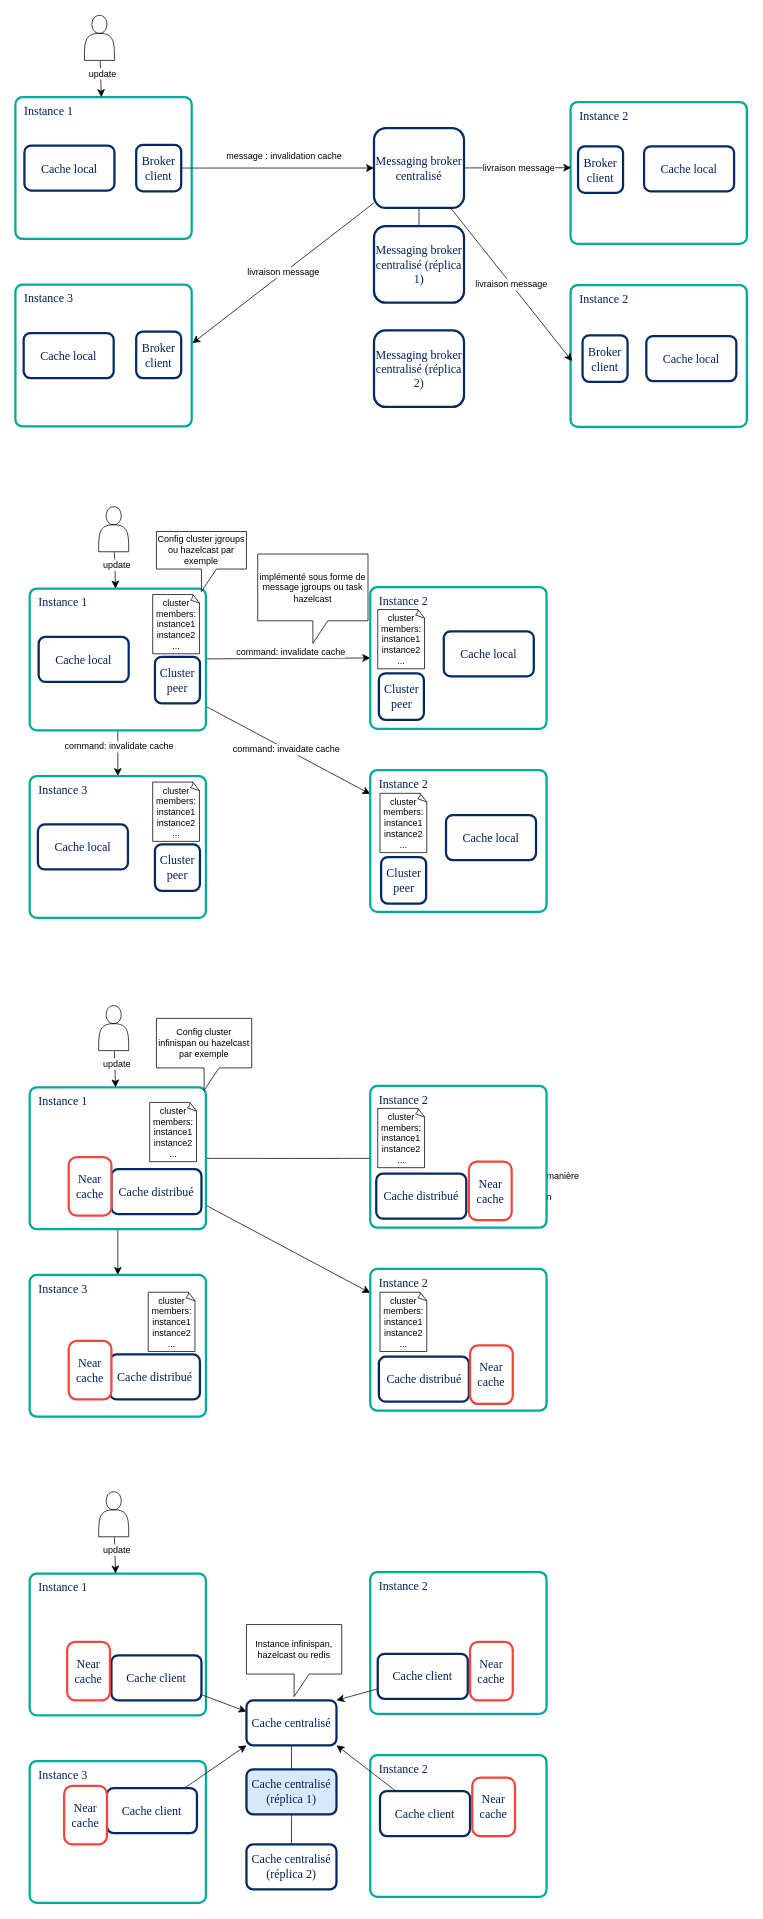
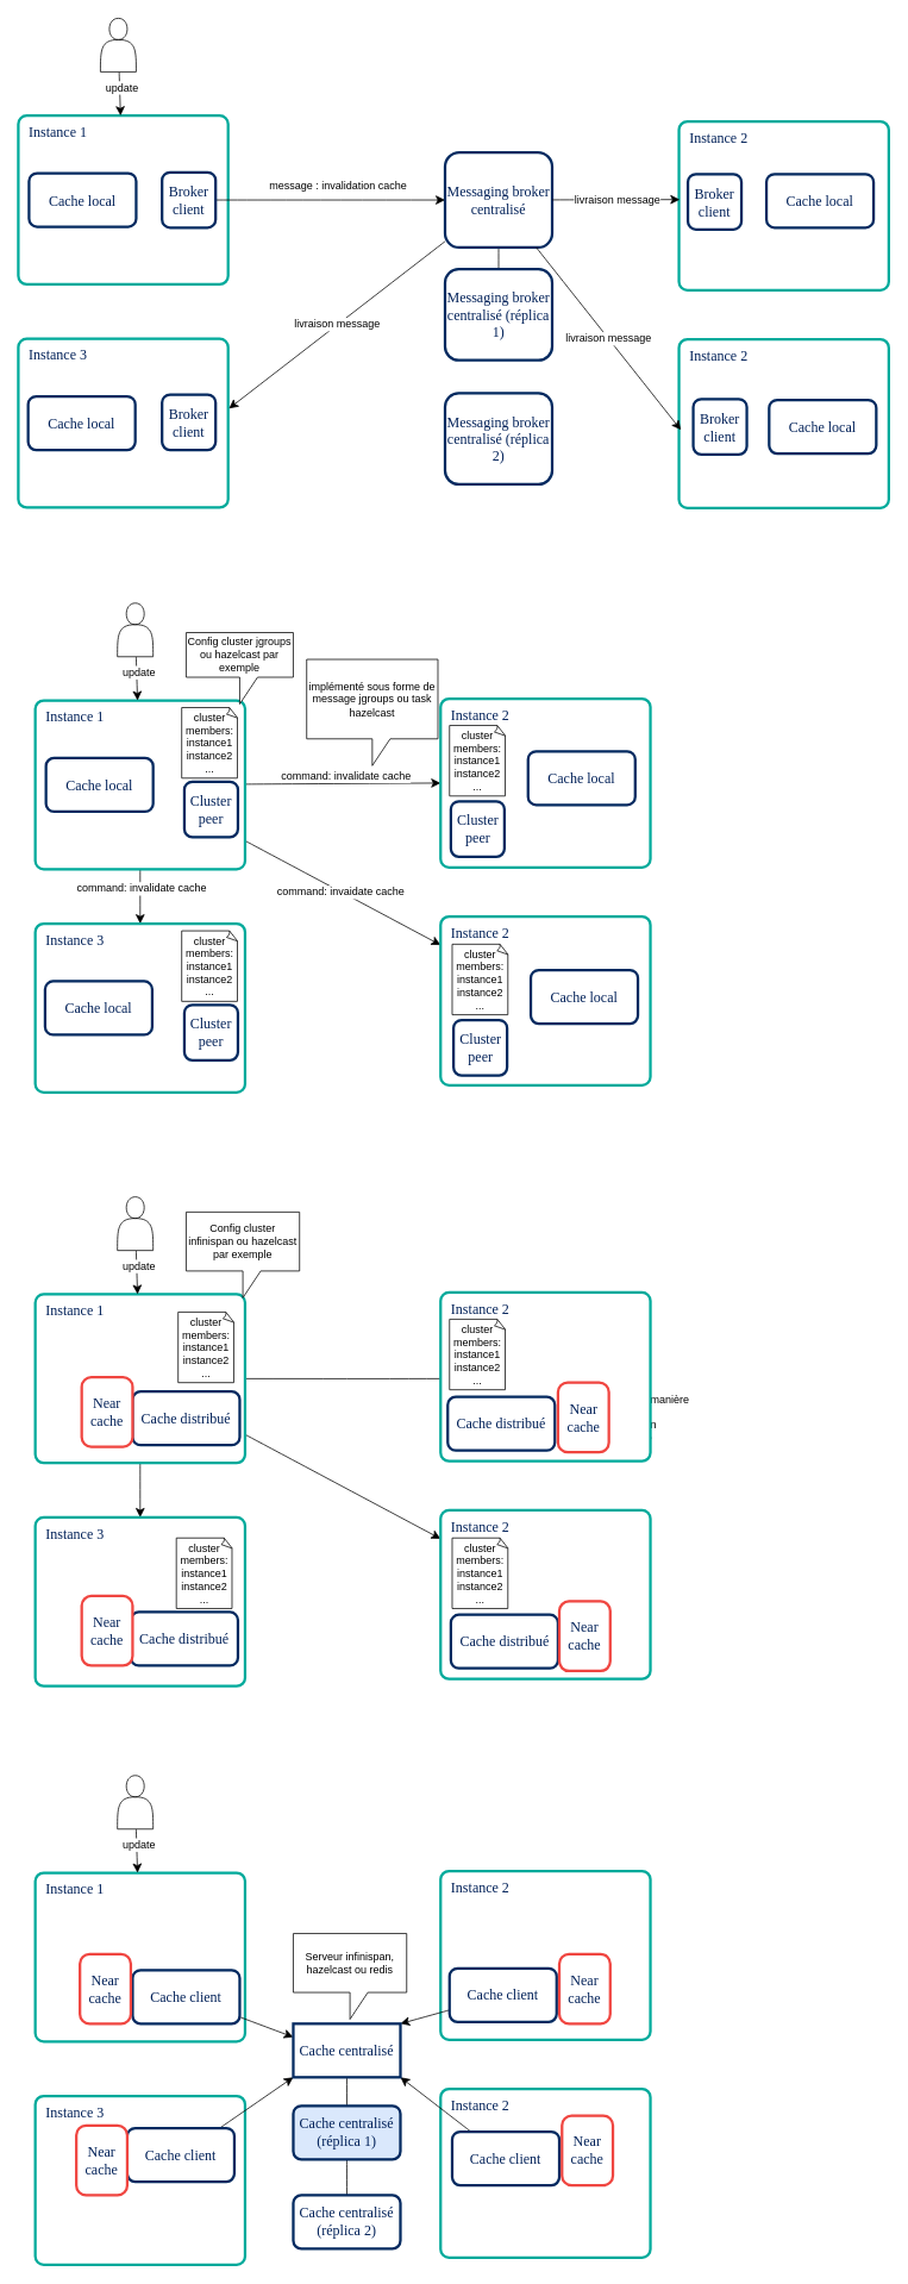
- <mxCell id="69" value="Instance infinispan, hazelcast ou redis" style="shape=callout;whiteSpace=wrap;html=1;perimeter=calloutPerimeter;" vertex="1" parent="1"><mxGeometry x="328" y="2165" width="127" height="96" as="geometry" /></mxCell>
+ <mxCell id="69" value="Serveur infinispan, hazelcast ou redis" style="shape=callout;whiteSpace=wrap;html=1;perimeter=calloutPerimeter;" vertex="1" parent="1"><mxGeometry x="328" y="2165" width="127" height="96" as="geometry" /></mxCell>
- <mxCell id="65" value="Cache centralisé" style="rounded=1;whiteSpace=wrap;html=1;strokeColor=#042a60;strokeWidth=3;arcSize=15;fontFamily=Poppins;fontSource=https%3A%2F%2Ffonts.googleapis.com%2Fcss%3Ffamily%3DPoppins;fontSize=16;fontColor=#002058;fontStyle=0;labelBackgroundColor=none;labelBorderColor=none;" vertex="1" parent="1"><mxGeometry x="328" y="2266" width="120" height="60" as="geometry" /></mxCell>
+ <mxCell id="65" value="Cache centralisé" style="whiteSpace=wrap;html=1;strokeColor=#042a60;strokeWidth=3;arcSize=15;fontFamily=Poppins;fontSource=https%3A%2F%2Ffonts.googleapis.com%2Fcss%3Ffamily%3DPoppins;fontSize=16;fontColor=#002058;fontStyle=0;labelBackgroundColor=none;labelBorderColor=none;rounded=0;" vertex="1" parent="1"><mxGeometry x="328" y="2266" width="120" height="60" as="geometry" /></mxCell>
